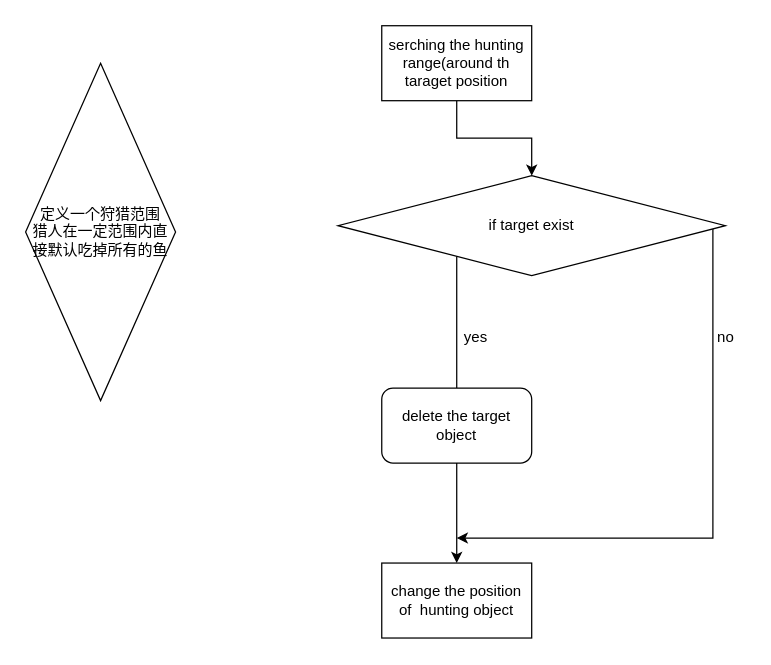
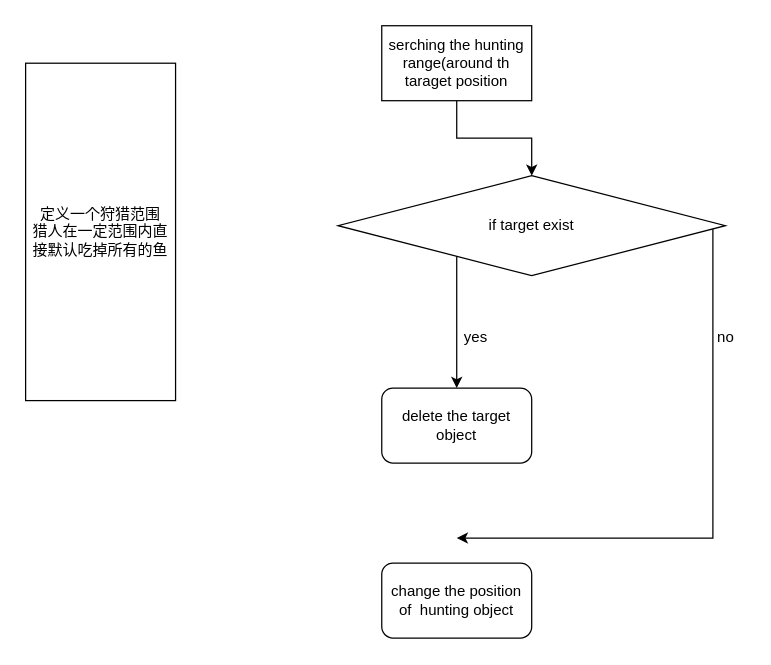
- <mxCell id="10" value="定义一个狩猎范围&lt;br&gt;猎人在一定范围内直接默认吃掉所有的鱼" style="rhombus;whiteSpace=wrap;html=1;" vertex="1" parent="1"><mxGeometry x="20" y="50" width="120" height="270" as="geometry" /></mxCell>
+ <mxCell id="10" value="定义一个狩猎范围&lt;br&gt;猎人在一定范围内直接默认吃掉所有的鱼" style="rounded=0;whiteSpace=wrap;html=1;" vertex="1" parent="1"><mxGeometry x="20" y="50" width="120" height="270" as="geometry" /></mxCell>
- <mxCell id="2" value="" style="edgeStyle=orthogonalEdgeStyle;rounded=0;orthogonalLoop=1;jettySize=auto;html=1;endArrow=none;" edge="1" parent="1" source="4" target="6"><mxGeometry relative="1" as="geometry"><Array as="points"><mxPoint x="365" y="270" /><mxPoint x="365" y="270" /></Array></mxGeometry></mxCell>
+ <mxCell id="2" value="" style="edgeStyle=orthogonalEdgeStyle;rounded=0;orthogonalLoop=1;jettySize=auto;html=1;" edge="1" parent="1" source="4" target="6"><mxGeometry relative="1" as="geometry"><Array as="points"><mxPoint x="365" y="270" /><mxPoint x="365" y="270" /></Array></mxGeometry></mxCell>
- <mxCell id="5" value="" style="edgeStyle=orthogonalEdgeStyle;rounded=0;orthogonalLoop=1;jettySize=auto;html=1;" edge="1" parent="1" source="6" target="8"><mxGeometry relative="1" as="geometry" /></mxCell>
- <mxCell id="8" value="change the position of&amp;nbsp; hunting object" style="whiteSpace=wrap;html=1;" vertex="1" parent="1"><mxGeometry x="305" y="450" width="120" height="60" as="geometry" /></mxCell>
+ <mxCell id="8" value="change the position of&amp;nbsp; hunting object" style="whiteSpace=wrap;html=1;rounded=1;" vertex="1" parent="1"><mxGeometry x="305" y="450" width="120" height="60" as="geometry" /></mxCell>
